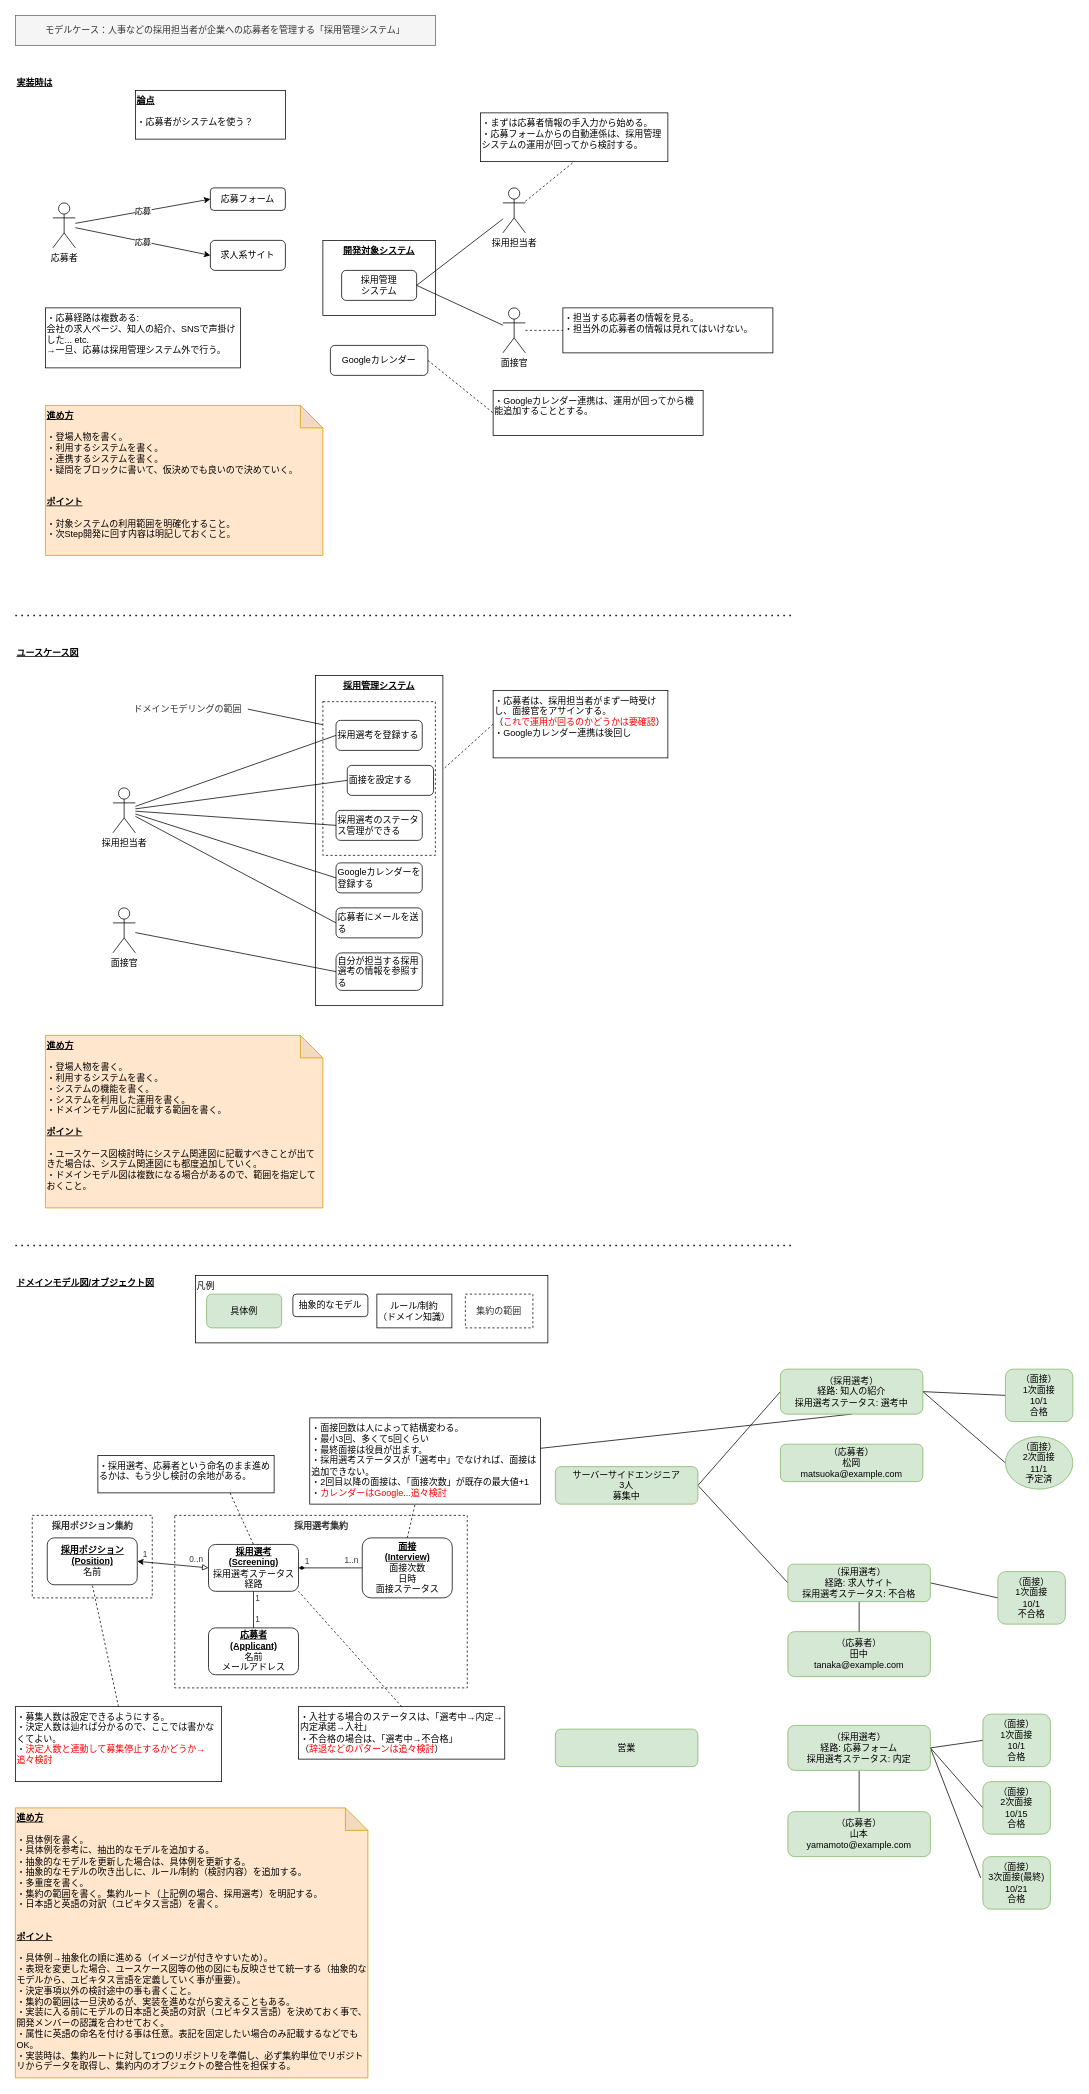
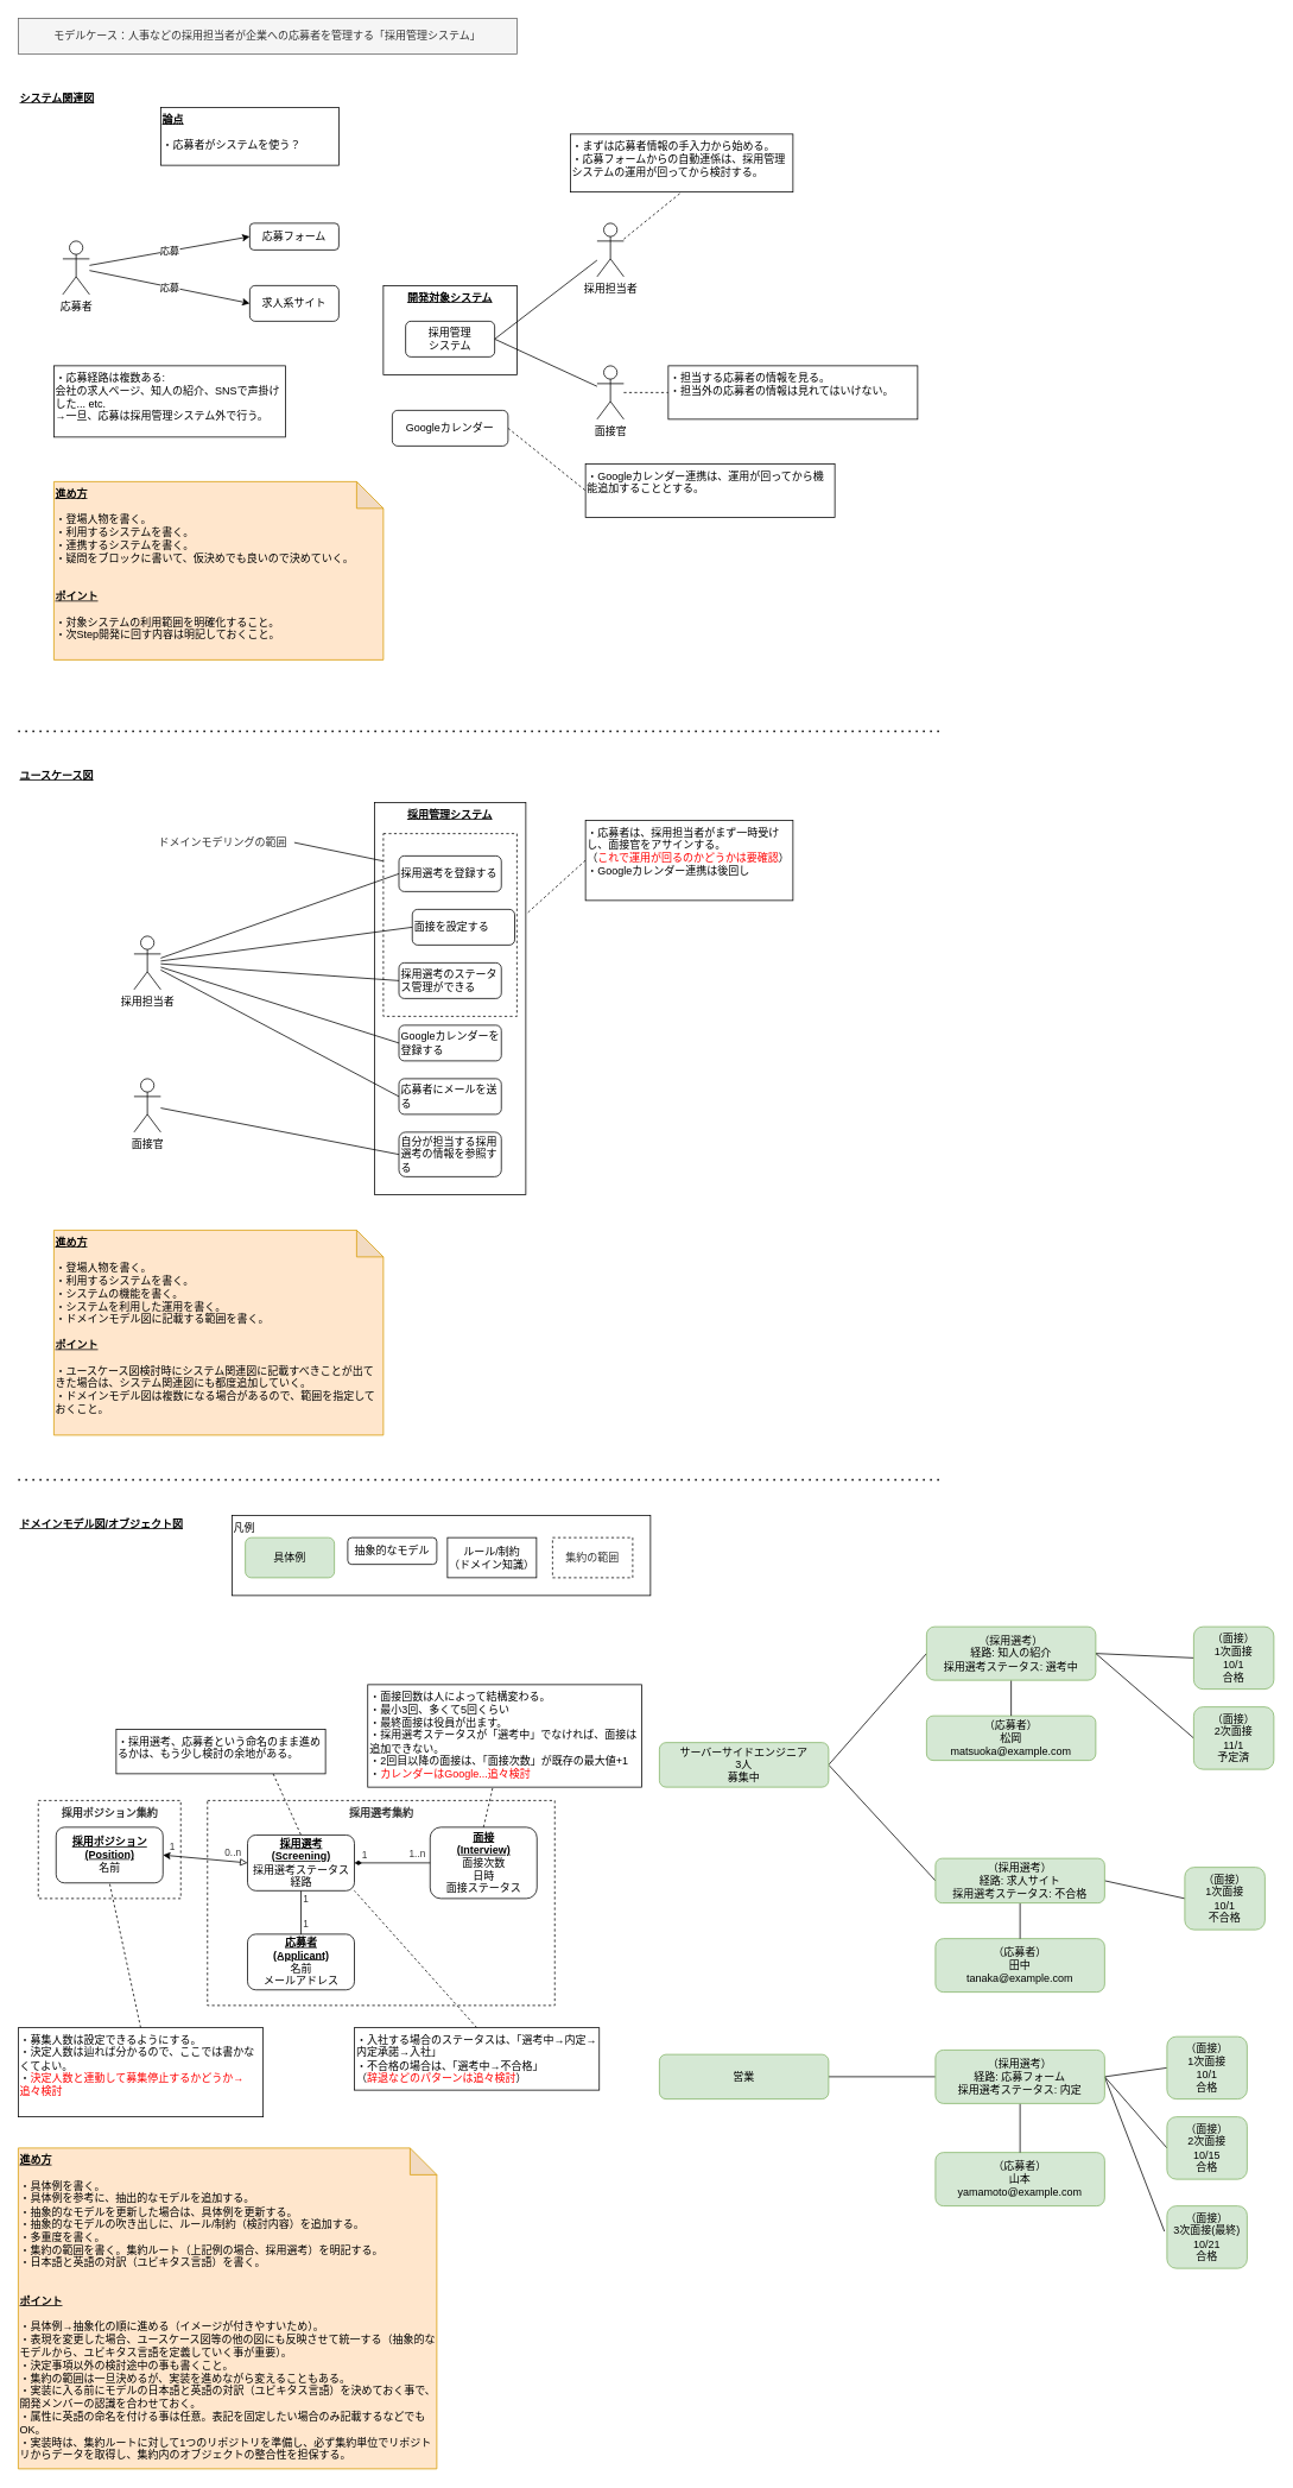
- <mxCell id="8" value="&lt;u style=&quot;&quot;&gt;実装時は&lt;/u&gt;" style="text;html=1;strokeColor=none;fillColor=none;align=left;verticalAlign=middle;whiteSpace=wrap;rounded=0;fontStyle=1" parent="1" vertex="1"><mxGeometry x="20" y="100" width="130" height="20" as="geometry" /></mxCell>
+ <mxCell id="8" value="&lt;u style=&quot;&quot;&gt;システム関連図&lt;/u&gt;" style="text;html=1;strokeColor=none;fillColor=none;align=left;verticalAlign=middle;whiteSpace=wrap;rounded=0;fontStyle=1" parent="1" vertex="1"><mxGeometry x="20" y="100" width="130" height="20" as="geometry" /></mxCell>
- <mxCell id="93" style="edgeStyle=none;html=1;exitX=0.5;exitY=1;exitDx=0;exitDy=0;fontColor=#FF0000;endArrow=none;endFill=0;" parent="1" source="94" target="101" edge="1"><mxGeometry relative="1" as="geometry" /></mxCell>
+ <mxCell id="93" style="edgeStyle=none;html=1;exitX=0.5;exitY=1;exitDx=0;exitDy=0;entryX=0.5;entryY=0;entryDx=0;entryDy=0;fontColor=#FF0000;endArrow=none;endFill=0;" parent="1" source="94" target="56" edge="1"><mxGeometry relative="1" as="geometry" /></mxCell>
- <mxCell id="61" value="（面接）&lt;br&gt;2次面接&lt;br&gt;11/1&lt;br&gt;予定済" style="ellipse;whiteSpace=wrap;html=1;align=center;fillColor=#d5e8d4;strokeColor=#82b366;" parent="1" vertex="1"><mxGeometry x="1340" y="1915" width="90" height="70" as="geometry" /></mxCell>
+ <mxCell id="61" value="（面接）&lt;br&gt;2次面接&lt;br&gt;11/1&lt;br&gt;予定済" style="rounded=1;whiteSpace=wrap;html=1;align=center;fillColor=#d5e8d4;strokeColor=#82b366;" parent="1" vertex="1"><mxGeometry x="1340" y="1915" width="90" height="70" as="geometry" /></mxCell>
+ <mxCell id="66" style="edgeStyle=none;html=1;exitX=0;exitY=0.5;exitDx=0;exitDy=0;entryX=1;entryY=0.5;entryDx=0;entryDy=0;fontColor=#FF0000;endArrow=none;endFill=0;" parent="1" source="98" target="78" edge="1"><mxGeometry relative="1" as="geometry" /></mxCell>
